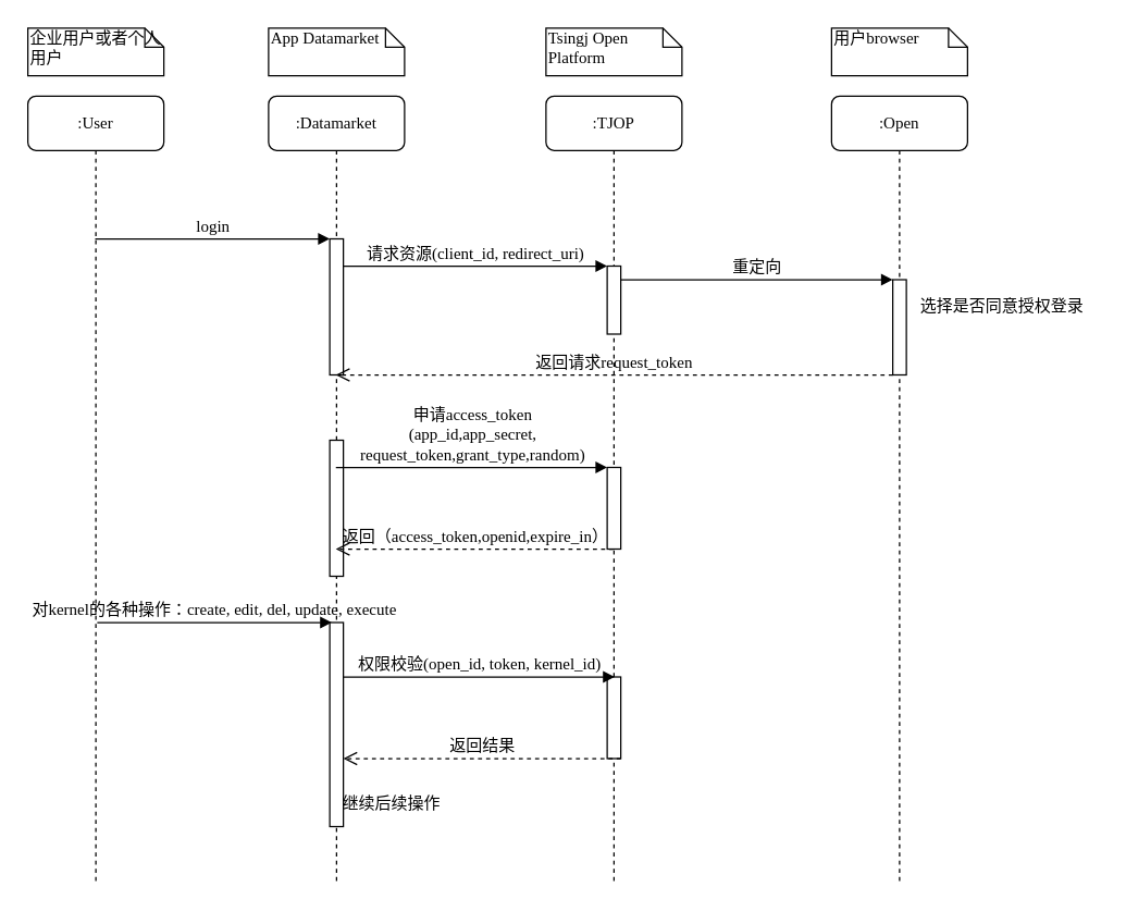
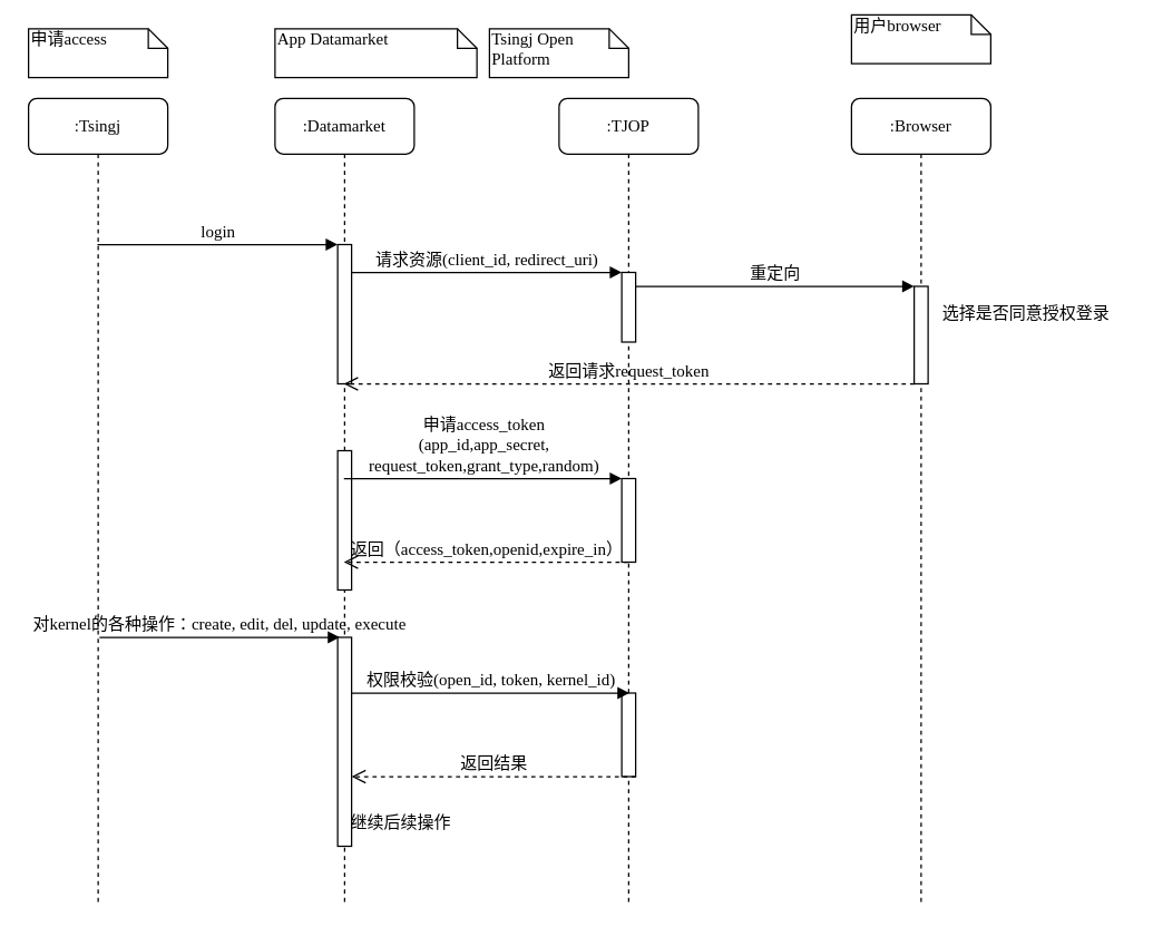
- <mxCell id="18" value="企业用户或者个人用户" style="shape=note;whiteSpace=wrap;html=1;size=14;verticalAlign=top;align=left;spacingTop=-6;rounded=0;shadow=0;comic=0;labelBackgroundColor=none;strokeWidth=1;fontFamily=Verdana;fontSize=12" parent="1" vertex="1"><mxGeometry x="20" y="20" width="100" height="35" as="geometry" /></mxCell>
+ <mxCell id="18" value="申请access" style="shape=note;whiteSpace=wrap;html=1;size=14;verticalAlign=top;align=left;spacingTop=-6;rounded=0;shadow=0;comic=0;labelBackgroundColor=none;strokeWidth=1;fontFamily=Verdana;fontSize=12" parent="1" vertex="1"><mxGeometry x="20" y="20" width="100" height="35" as="geometry" /></mxCell>
- <mxCell id="19" value="App Datamarket" style="shape=note;whiteSpace=wrap;html=1;size=14;verticalAlign=top;align=left;spacingTop=-6;rounded=0;shadow=0;comic=0;labelBackgroundColor=none;strokeWidth=1;fontFamily=Verdana;fontSize=12" parent="1" vertex="1"><mxGeometry x="197" y="20" width="100" height="35" as="geometry" /></mxCell>
+ <mxCell id="19" value="App Datamarket" style="shape=note;whiteSpace=wrap;html=1;size=14;verticalAlign=top;align=left;spacingTop=-6;rounded=0;shadow=0;comic=0;labelBackgroundColor=none;strokeWidth=1;fontFamily=Verdana;fontSize=12" parent="1" vertex="1"><mxGeometry x="197" y="20" width="145" height="35" as="geometry" /></mxCell>
- <mxCell id="20" value="Tsingj Open Platform" style="shape=note;whiteSpace=wrap;html=1;size=14;verticalAlign=top;align=left;spacingTop=-6;rounded=0;shadow=0;comic=0;labelBackgroundColor=none;strokeWidth=1;fontFamily=Verdana;fontSize=12" parent="1" vertex="1"><mxGeometry x="401" y="20" width="100" height="35" as="geometry" /></mxCell>
+ <mxCell id="20" value="Tsingj Open Platform" style="shape=note;whiteSpace=wrap;html=1;size=14;verticalAlign=top;align=left;spacingTop=-6;rounded=0;shadow=0;comic=0;labelBackgroundColor=none;strokeWidth=1;fontFamily=Verdana;fontSize=12" parent="1" vertex="1"><mxGeometry x="351" y="20" width="100" height="35" as="geometry" /></mxCell>
- <mxCell id="21" value="用户browser" style="shape=note;whiteSpace=wrap;html=1;size=14;verticalAlign=top;align=left;spacingTop=-6;rounded=0;shadow=0;comic=0;labelBackgroundColor=none;strokeWidth=1;fontFamily=Verdana;fontSize=12" parent="1" vertex="1"><mxGeometry x="611" y="20" width="100" height="35" as="geometry" /></mxCell>
+ <mxCell id="21" value="用户browser" style="shape=note;whiteSpace=wrap;html=1;size=14;verticalAlign=top;align=left;spacingTop=-6;rounded=0;shadow=0;comic=0;labelBackgroundColor=none;strokeWidth=1;fontFamily=Verdana;fontSize=12" parent="1" vertex="1"><mxGeometry x="611" y="10" width="100" height="35" as="geometry" /></mxCell>
- <mxCell id="2" value=":User" style="shape=umlLifeline;perimeter=lifelinePerimeter;whiteSpace=wrap;html=1;container=1;collapsible=0;recursiveResize=0;outlineConnect=0;rounded=1;shadow=0;comic=0;labelBackgroundColor=none;strokeWidth=1;fontFamily=Verdana;fontSize=12;align=center;" parent="1" vertex="1"><mxGeometry x="20" y="70" width="100" height="580" as="geometry" /></mxCell>
+ <mxCell id="2" value=":Tsingj" style="shape=umlLifeline;perimeter=lifelinePerimeter;whiteSpace=wrap;html=1;container=1;collapsible=0;recursiveResize=0;outlineConnect=0;rounded=1;shadow=0;comic=0;labelBackgroundColor=none;strokeWidth=1;fontFamily=Verdana;fontSize=12;align=center;" parent="1" vertex="1"><mxGeometry x="20" y="70" width="100" height="580" as="geometry" /></mxCell>
- <mxCell id="8" value=":Open" style="shape=umlLifeline;perimeter=lifelinePerimeter;whiteSpace=wrap;html=1;container=1;collapsible=0;recursiveResize=0;outlineConnect=0;rounded=1;shadow=0;comic=0;labelBackgroundColor=none;strokeWidth=1;fontFamily=Verdana;fontSize=12;align=center;" parent="1" vertex="1"><mxGeometry x="611" y="70" width="100" height="580" as="geometry" /></mxCell>
+ <mxCell id="8" value=":Browser" style="shape=umlLifeline;perimeter=lifelinePerimeter;whiteSpace=wrap;html=1;container=1;collapsible=0;recursiveResize=0;outlineConnect=0;rounded=1;shadow=0;comic=0;labelBackgroundColor=none;strokeWidth=1;fontFamily=Verdana;fontSize=12;align=center;" parent="1" vertex="1"><mxGeometry x="611" y="70" width="100" height="580" as="geometry" /></mxCell>
